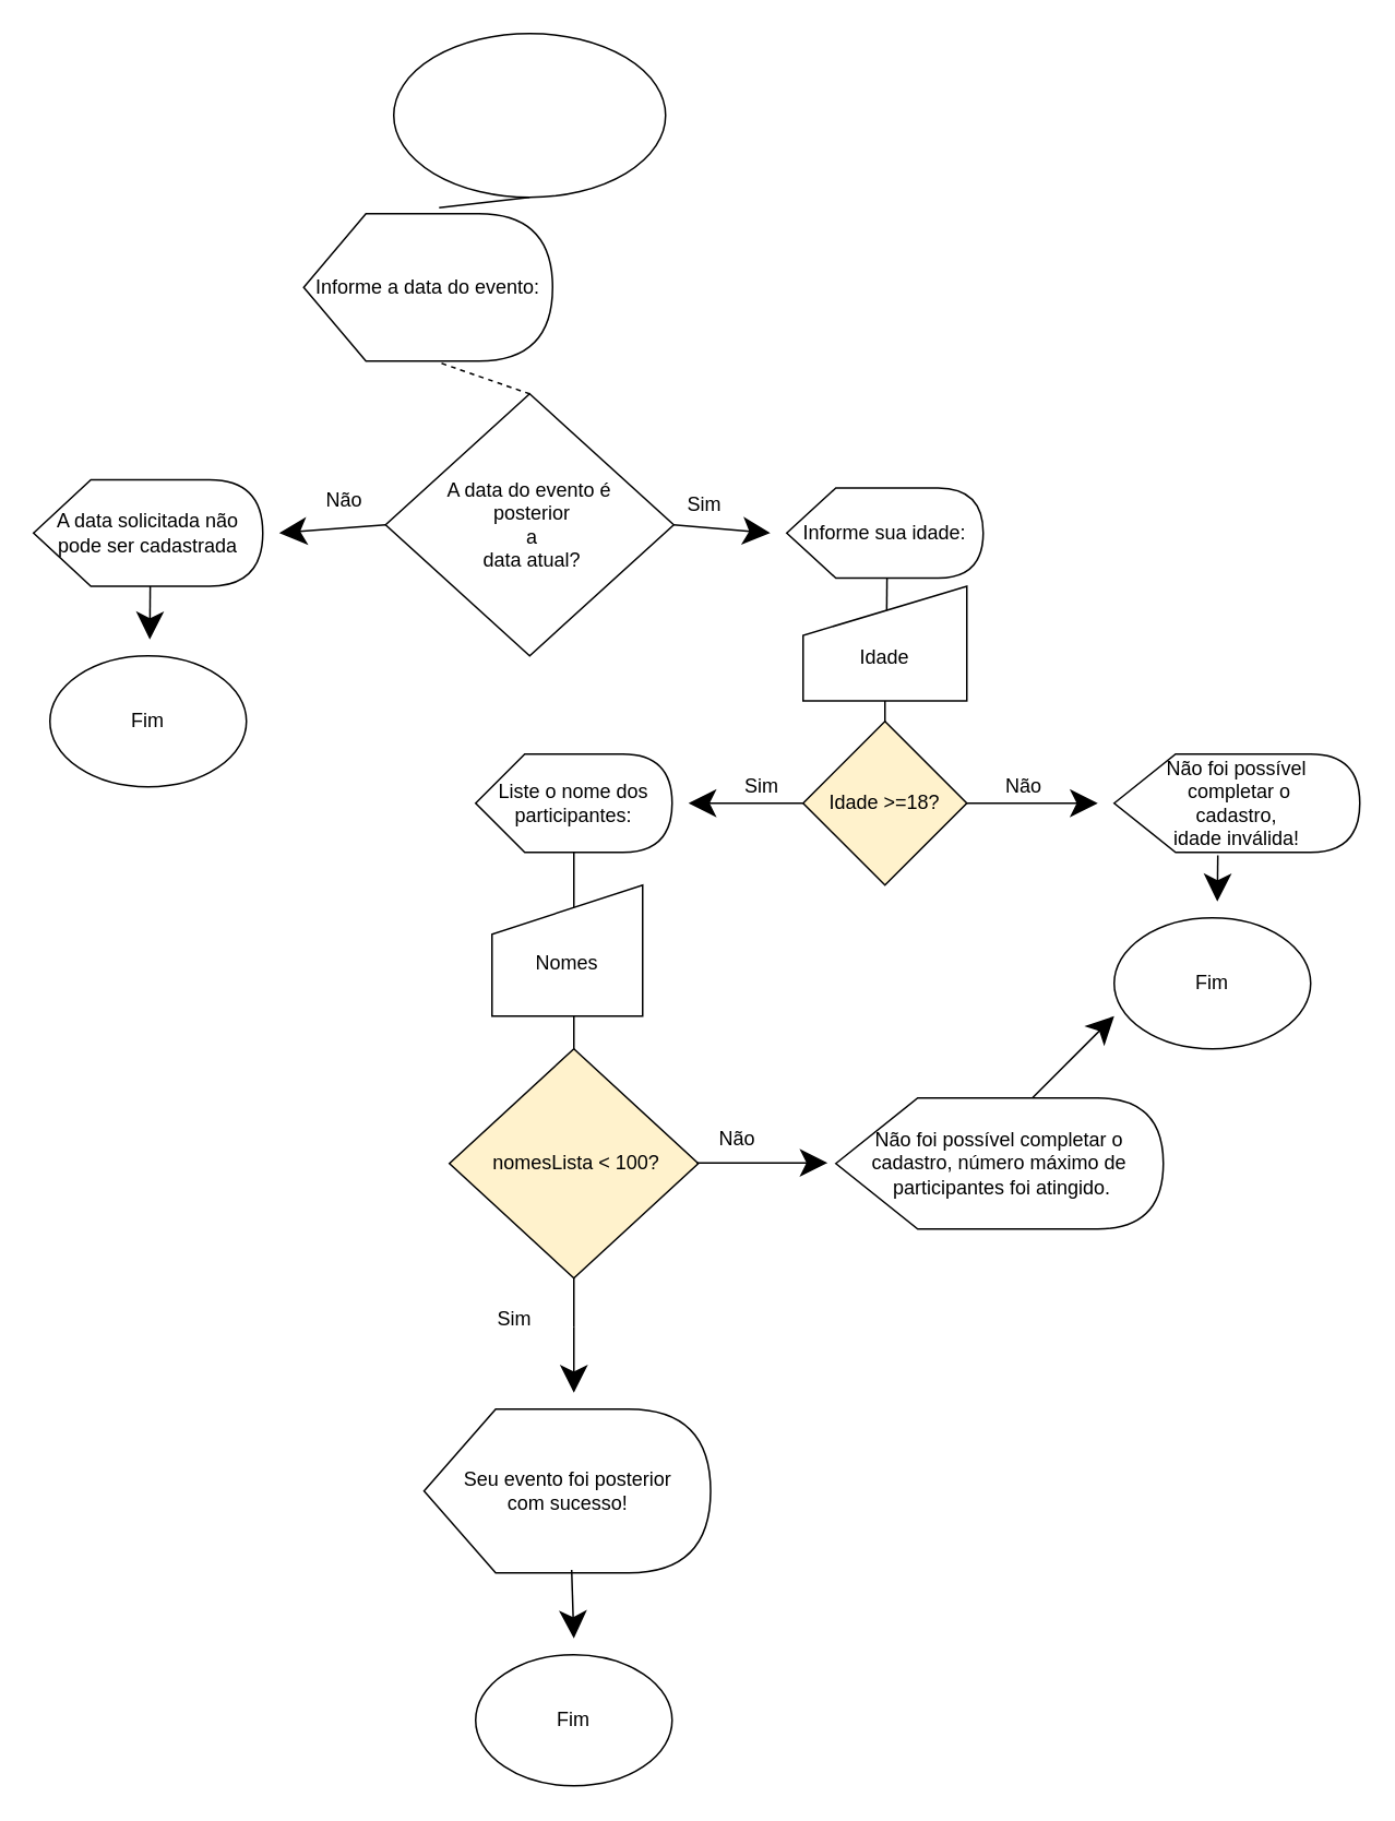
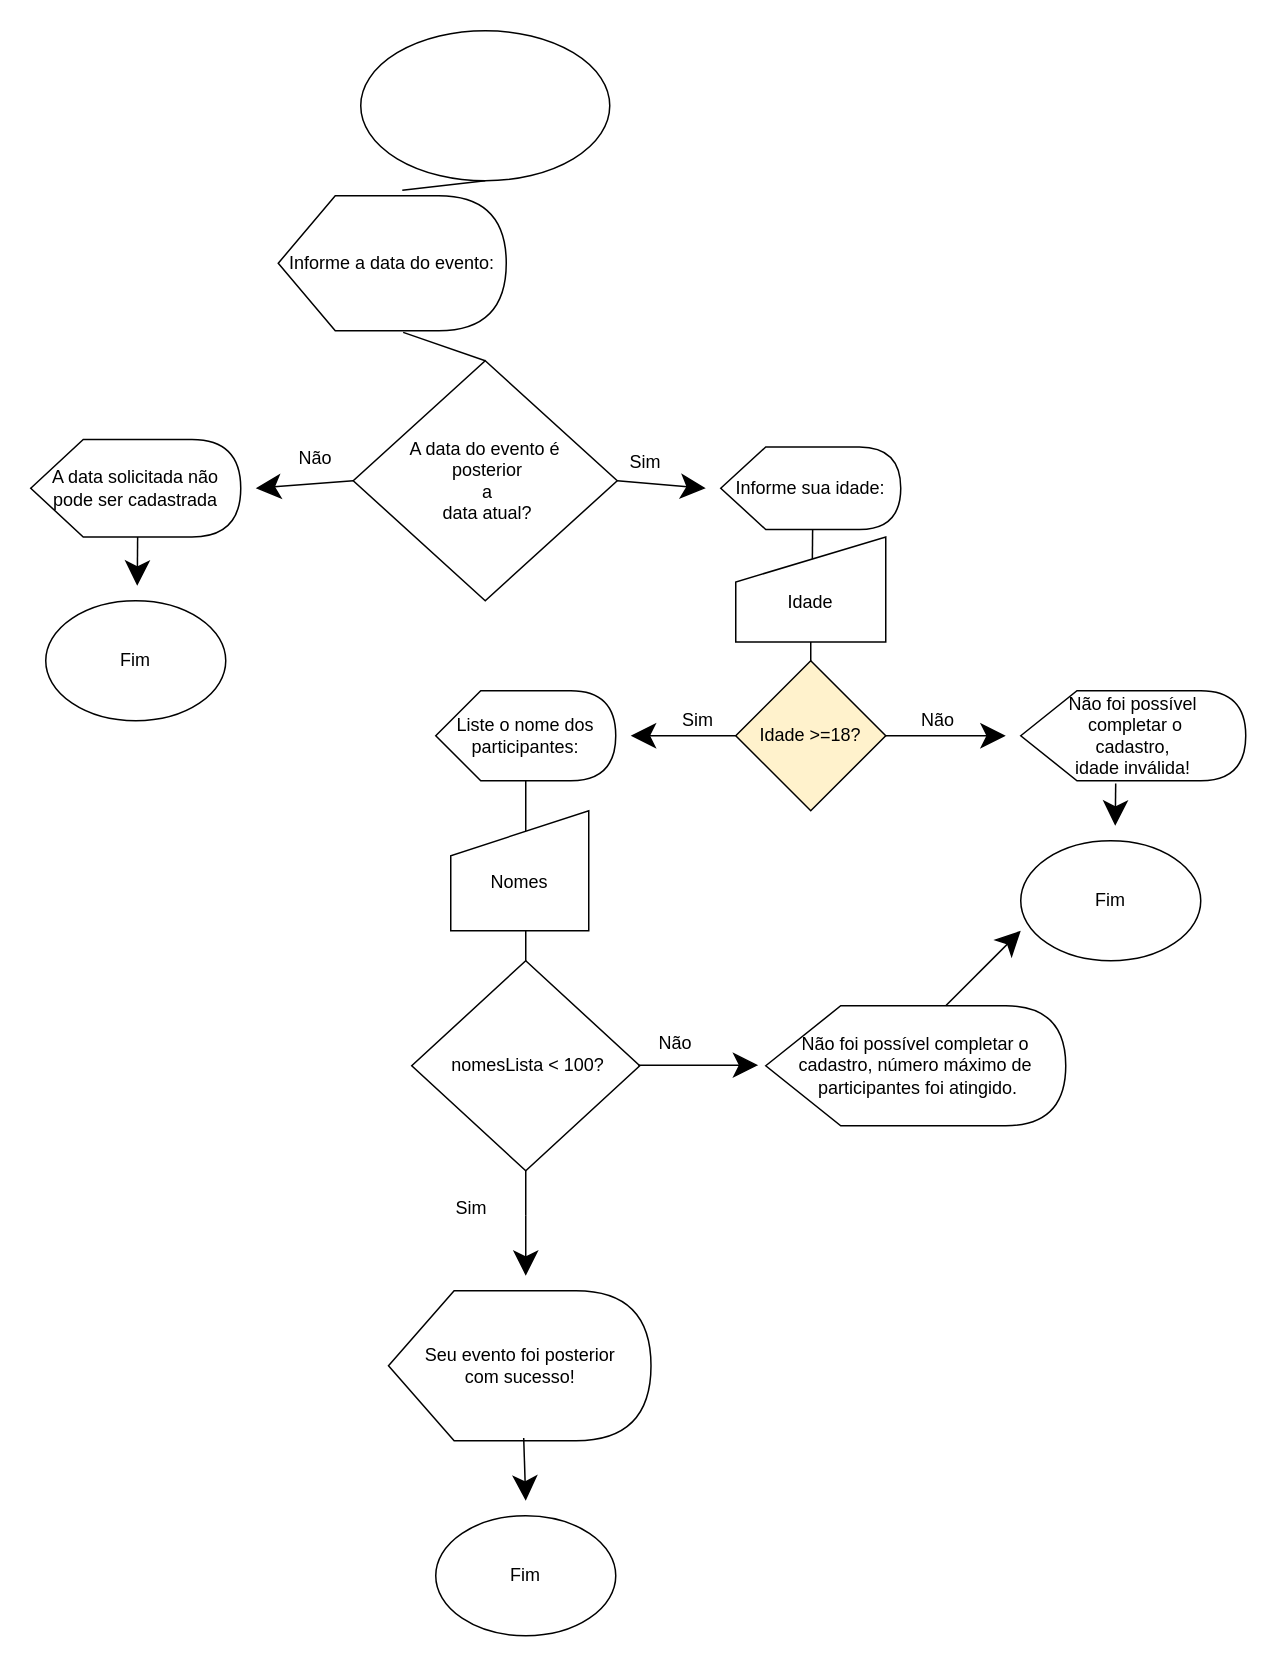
- <mxCell id="6" value="" style="endArrow=none;html=1;rounded=0;startSize=14;endSize=14;sourcePerimeterSpacing=8;targetPerimeterSpacing=8;curved=1;entryX=0.548;entryY=1.012;entryDx=0;entryDy=0;entryPerimeter=0;exitX=0.5;exitY=0;exitDx=0;exitDy=0;dashed=1;" edge="1" parent="1" source="3" target="4"><mxGeometry width="50" height="50" relative="1" as="geometry"><mxPoint x="360" y="330" as="sourcePoint" /><mxPoint x="410" y="280" as="targetPoint" /></mxGeometry></mxCell>
+ <mxCell id="6" value="" style="endArrow=none;html=1;rounded=0;startSize=14;endSize=14;sourcePerimeterSpacing=8;targetPerimeterSpacing=8;curved=1;entryX=0.548;entryY=1.012;entryDx=0;entryDy=0;entryPerimeter=0;exitX=0.5;exitY=0;exitDx=0;exitDy=0;" edge="1" parent="1" source="3" target="4"><mxGeometry width="50" height="50" relative="1" as="geometry"><mxPoint x="360" y="330" as="sourcePoint" /><mxPoint x="410" y="280" as="targetPoint" /></mxGeometry></mxCell>
- <mxCell id="29" value="&amp;nbsp;nomesLista &amp;lt; 100?" style="rhombus;whiteSpace=wrap;html=1;hachureGap=4;fillColor=#fff2cc;" vertex="1" parent="1"><mxGeometry x="274" y="640" width="152" height="140" as="geometry" /></mxCell>
+ <mxCell id="29" value="&amp;nbsp;nomesLista &amp;lt; 100?" style="rhombus;whiteSpace=wrap;html=1;hachureGap=4;" vertex="1" parent="1"><mxGeometry x="274" y="640" width="152" height="140" as="geometry" /></mxCell>
